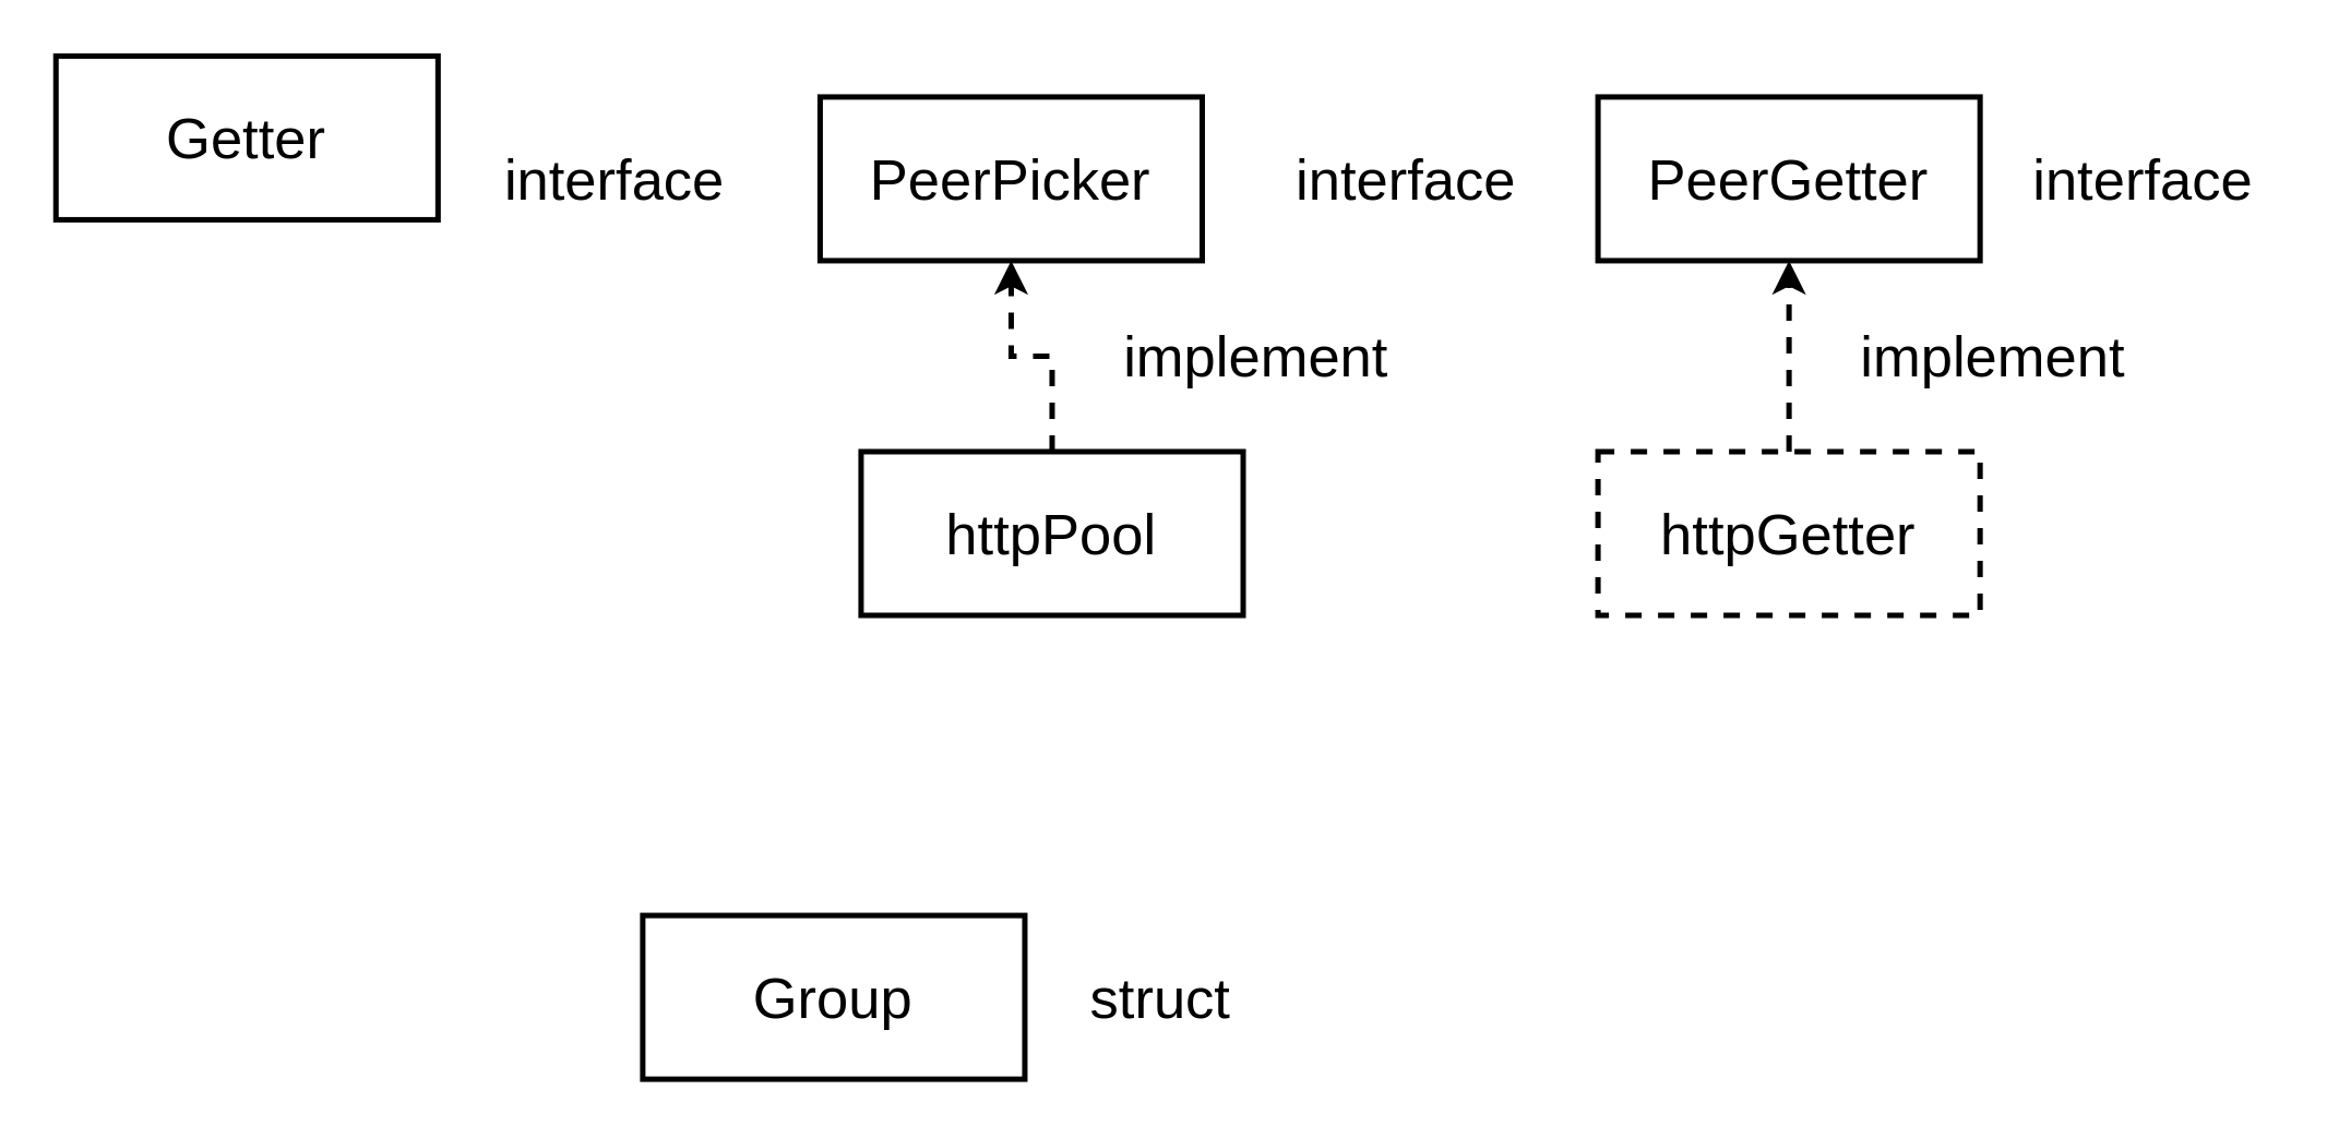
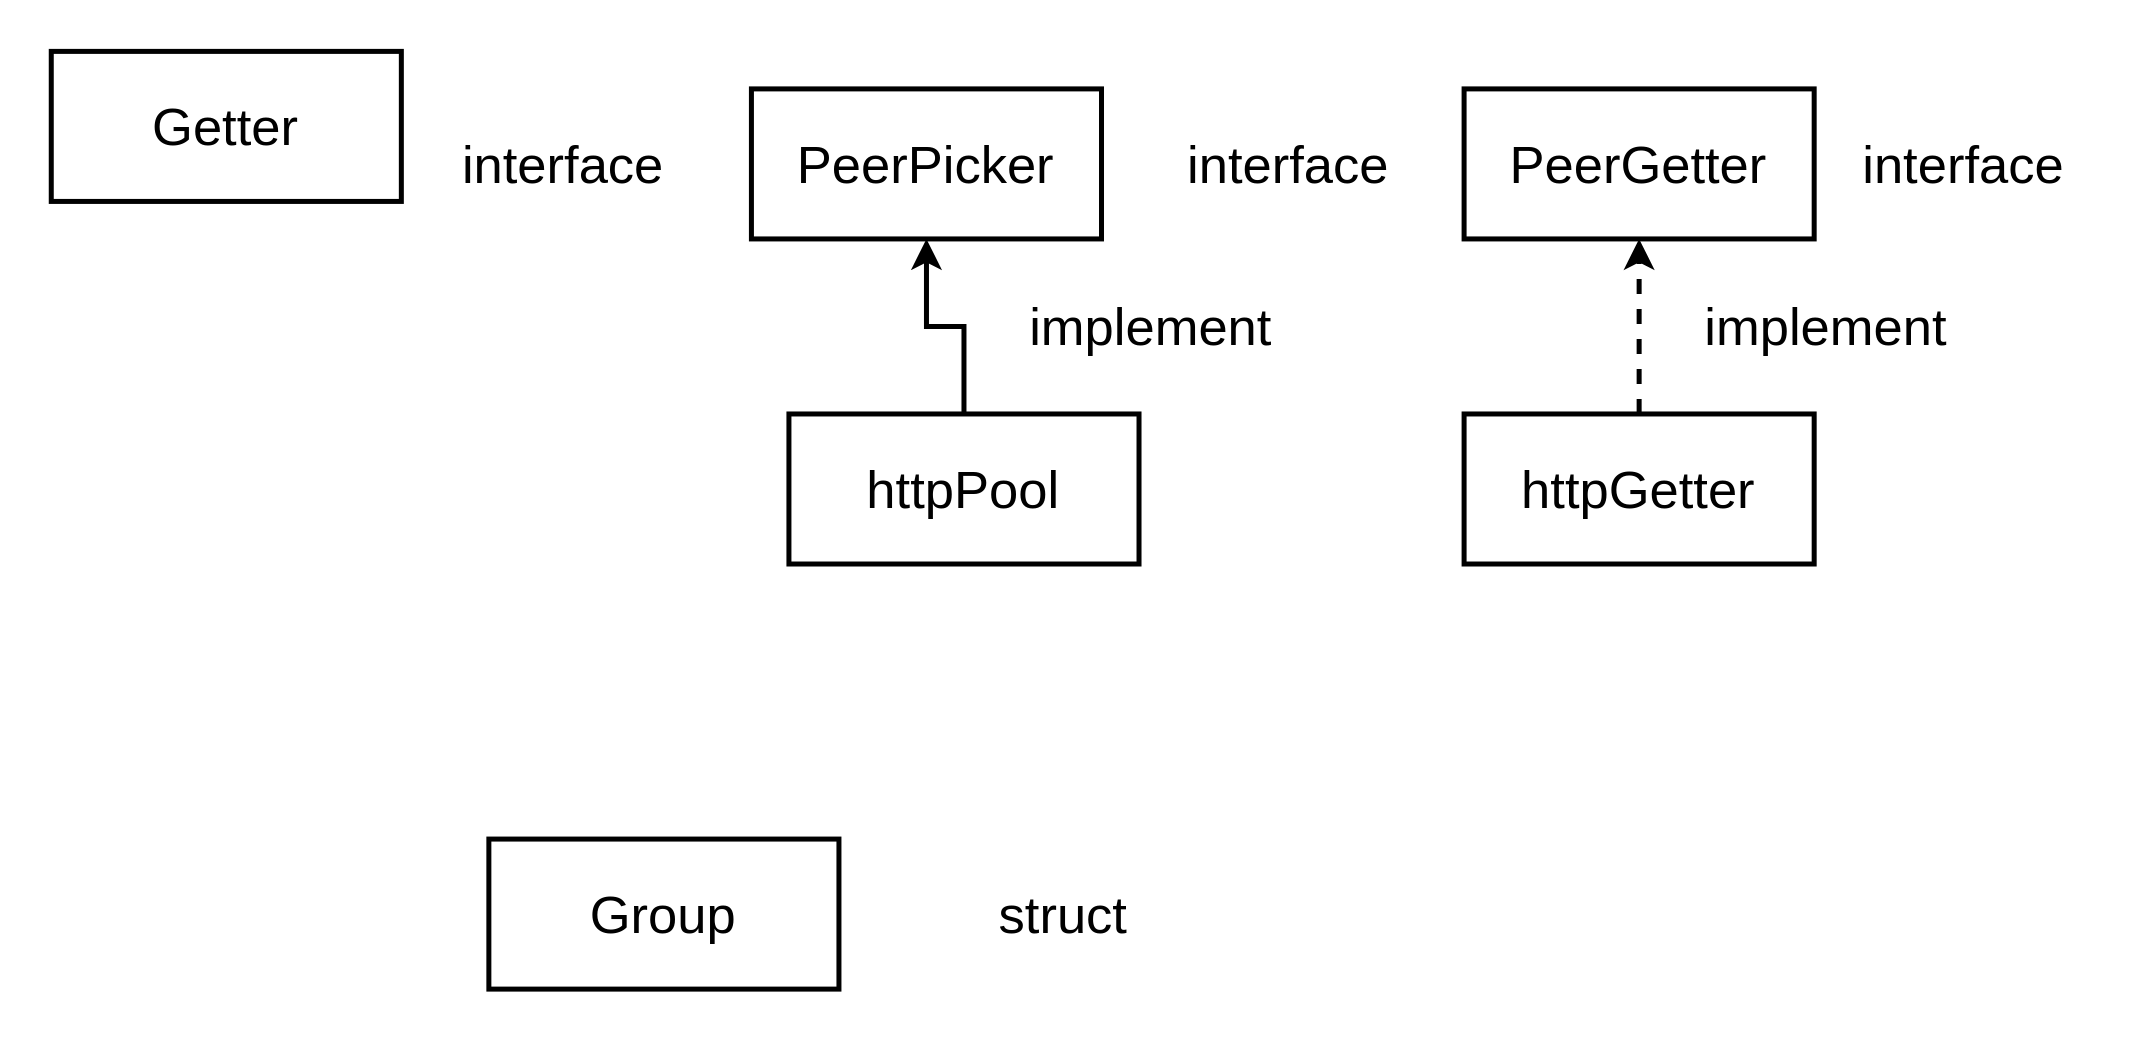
- <mxCell id="13" style="edgeStyle=orthogonalEdgeStyle;rounded=0;orthogonalLoop=1;jettySize=auto;html=1;entryX=0.5;entryY=1;entryDx=0;entryDy=0;fontSize=21;strokeWidth=2;dashed=1;" parent="1" source="14" target="6" edge="1"><mxGeometry relative="1" as="geometry" /></mxCell>
+ <mxCell id="13" style="edgeStyle=orthogonalEdgeStyle;rounded=0;orthogonalLoop=1;jettySize=auto;html=1;entryX=0.5;entryY=1;entryDx=0;entryDy=0;fontSize=21;strokeWidth=2;" parent="1" source="14" target="6" edge="1"><mxGeometry relative="1" as="geometry" /></mxCell>
- <mxCell id="11" value="&lt;font style=&quot;font-size: 21px;&quot;&gt;httpGetter&lt;/font&gt;" style="rounded=0;whiteSpace=wrap;html=1;strokeWidth=2;dashed=1;" parent="1" vertex="1"><mxGeometry x="585" y="165" width="140" height="60" as="geometry" /></mxCell>
+ <mxCell id="11" value="&lt;font style=&quot;font-size: 21px;&quot;&gt;httpGetter&lt;/font&gt;" style="rounded=0;whiteSpace=wrap;html=1;strokeWidth=2;" parent="1" vertex="1"><mxGeometry x="585" y="165" width="140" height="60" as="geometry" /></mxCell>
- <mxCell id="4" value="&lt;font style=&quot;font-size: 21px;&quot;&gt;Group&lt;/font&gt;" style="rounded=0;whiteSpace=wrap;html=1;strokeWidth=2;" parent="1" vertex="1"><mxGeometry x="235" y="335" width="140" height="60" as="geometry" /></mxCell>
+ <mxCell id="4" value="&lt;font style=&quot;font-size: 21px;&quot;&gt;Group&lt;/font&gt;" style="rounded=0;whiteSpace=wrap;html=1;strokeWidth=2;" parent="1" vertex="1"><mxGeometry x="195" y="335" width="140" height="60" as="geometry" /></mxCell>
